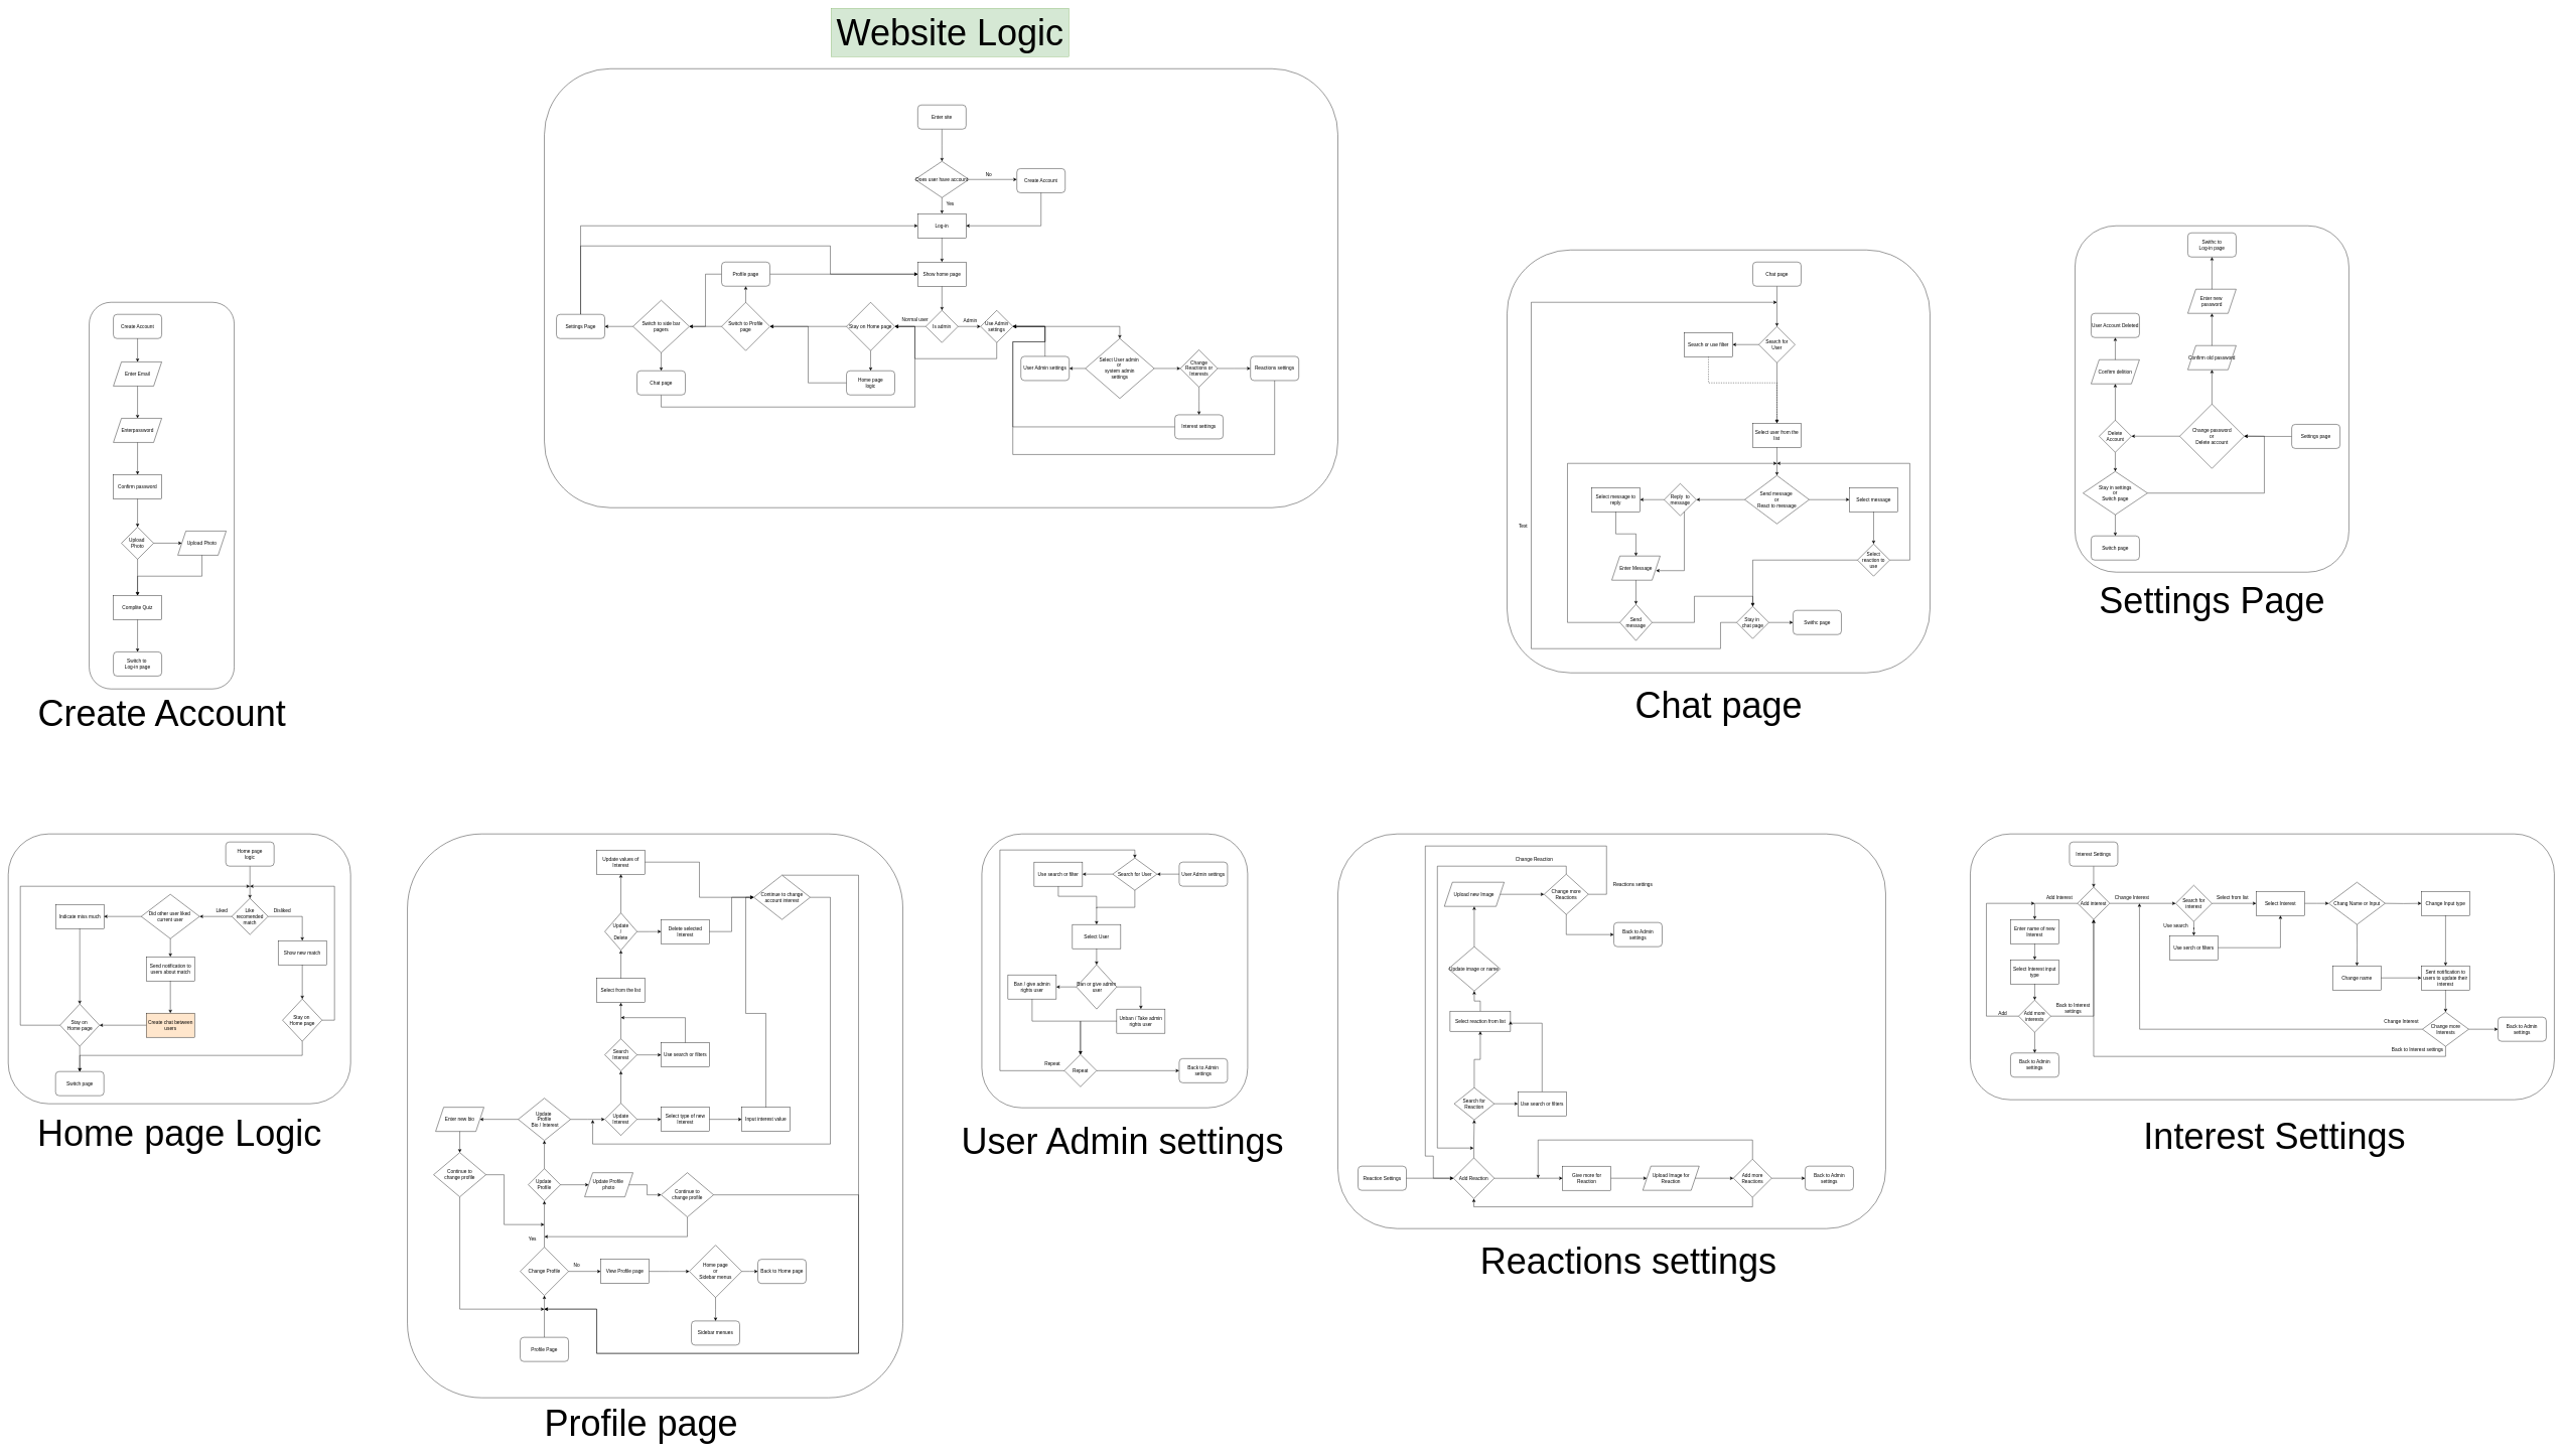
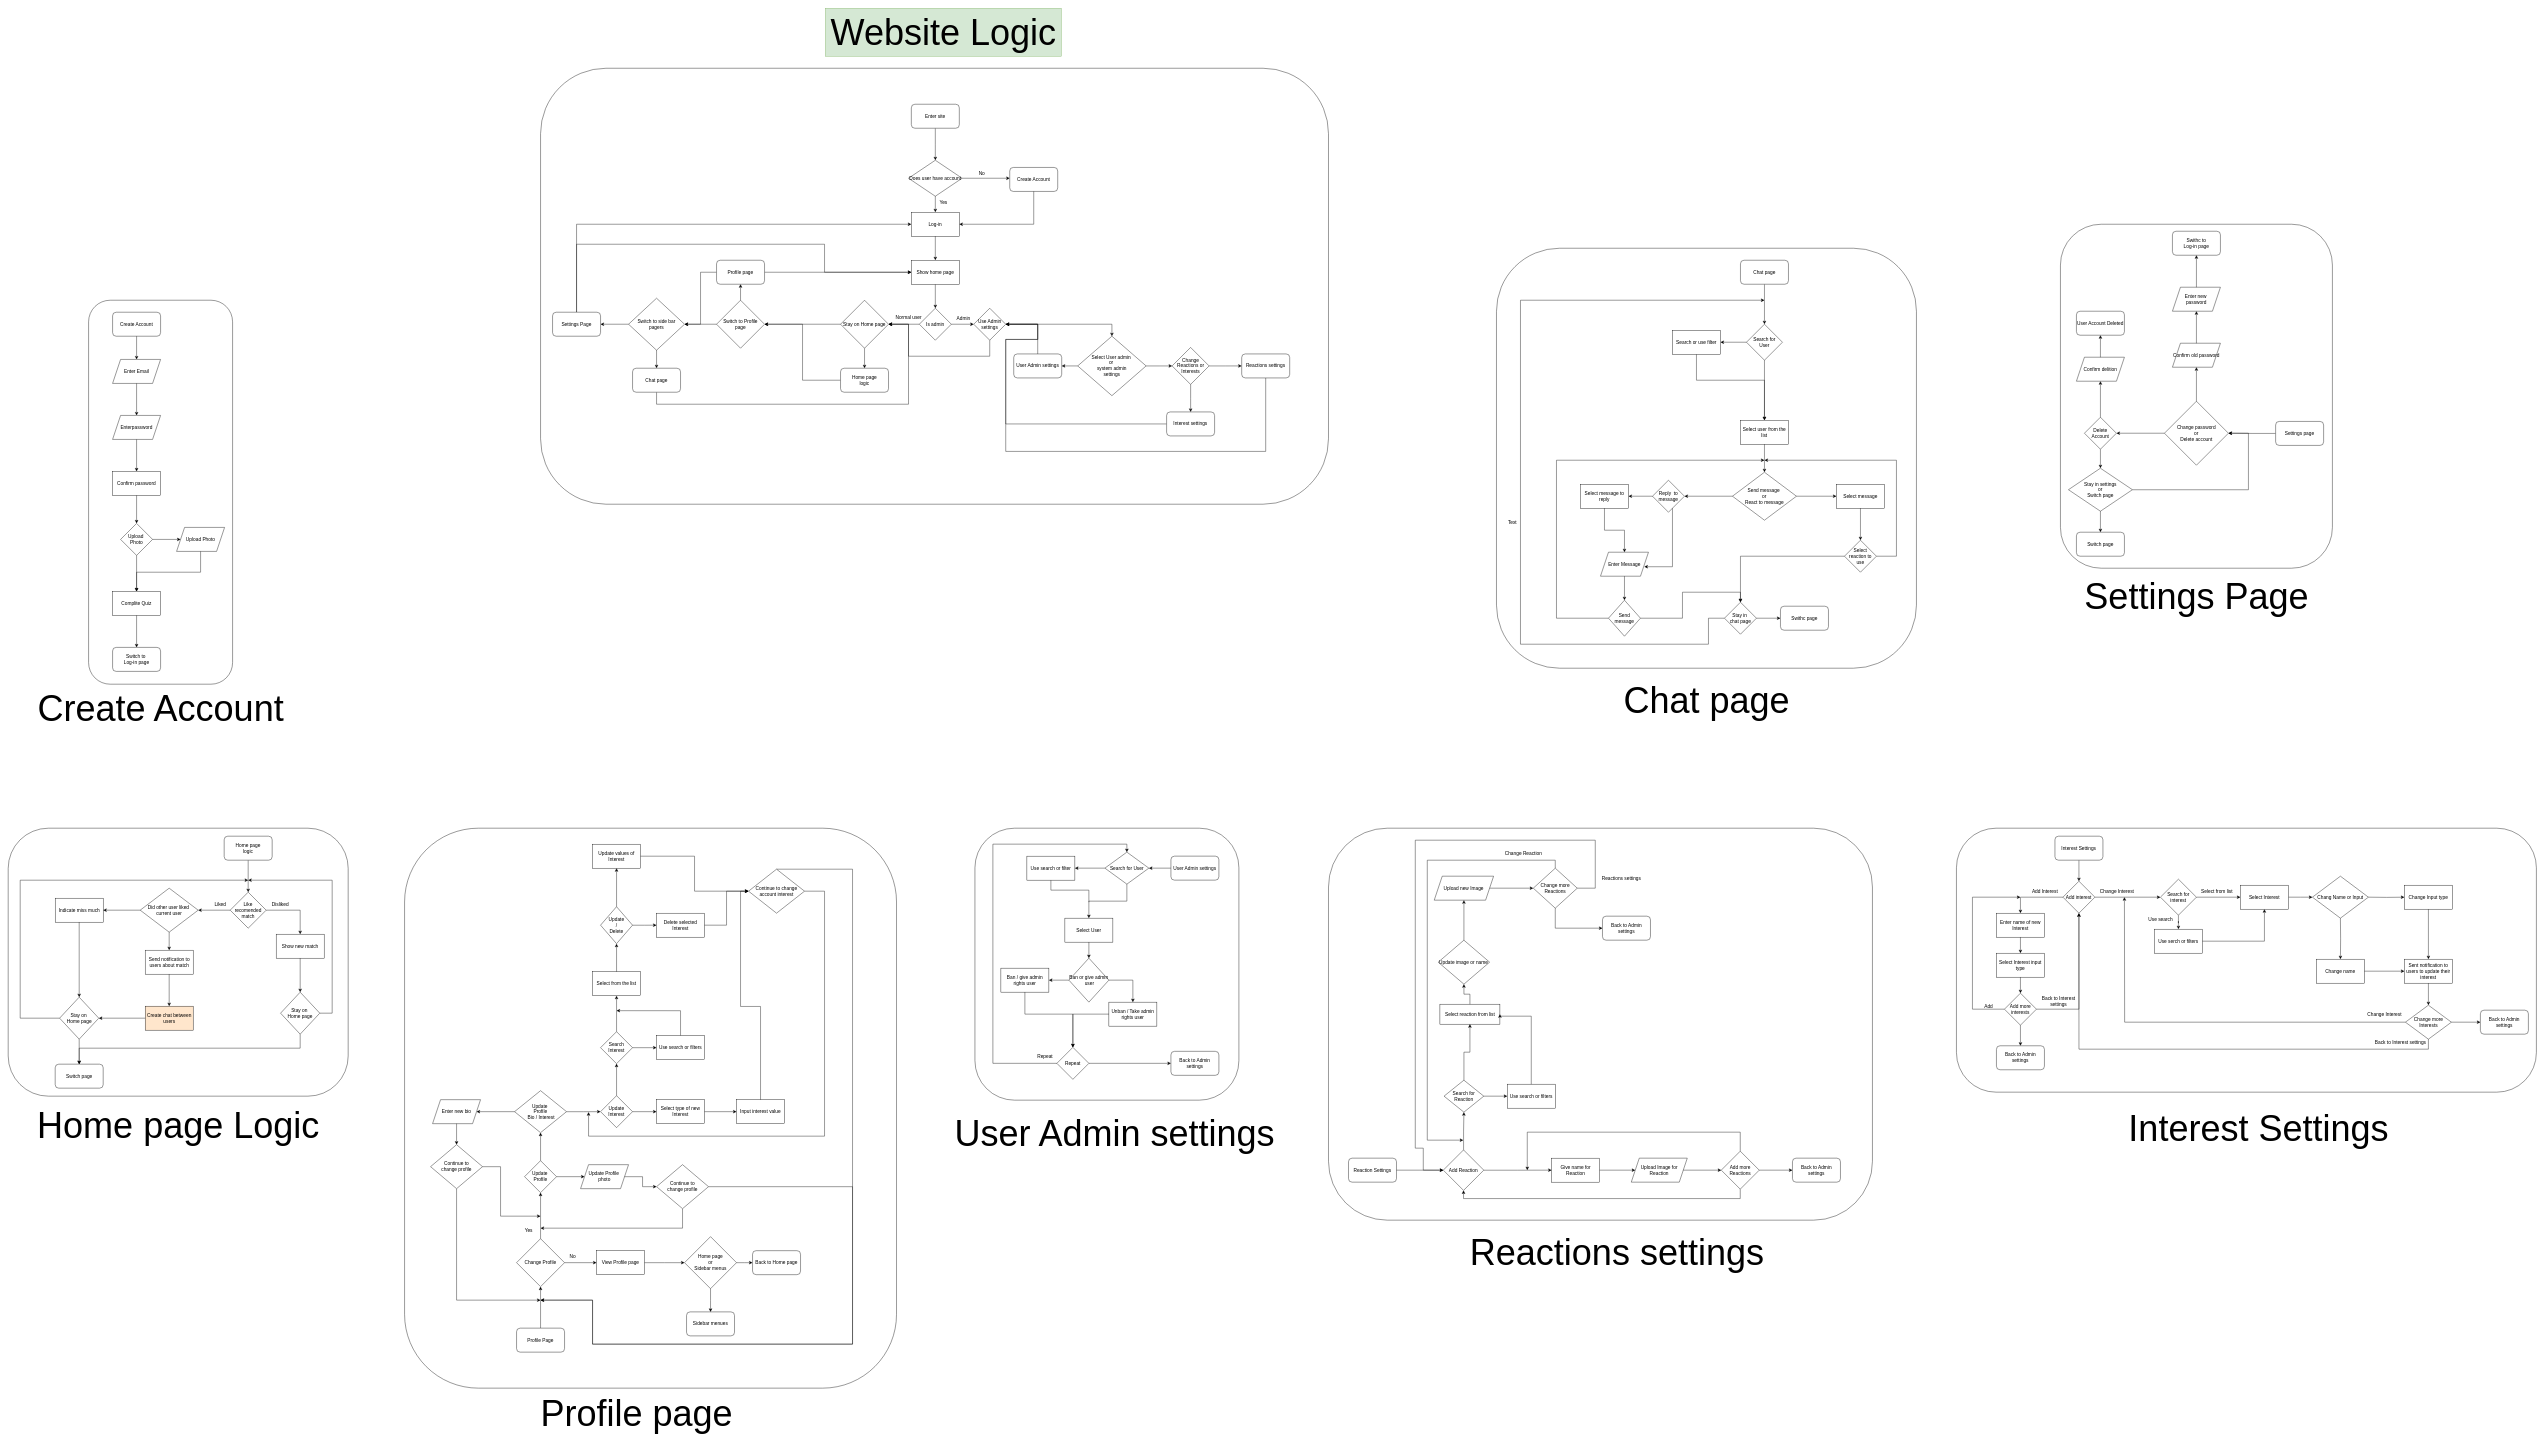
- <mxCell id="202" style="edgeStyle=orthogonalEdgeStyle;rounded=0;orthogonalLoop=1;jettySize=auto;html=1;entryX=0.5;entryY=0;entryDx=0;entryDy=0;dashed=1;" edge="1" parent="197" source="203" target="200"><mxGeometry relative="1" as="geometry"><Array as="points"><mxPoint x="500" y="330" /><mxPoint x="670" y="330" /></Array></mxGeometry></mxCell>
+ <mxCell id="202" style="edgeStyle=orthogonalEdgeStyle;rounded=0;orthogonalLoop=1;jettySize=auto;html=1;entryX=0.5;entryY=0;entryDx=0;entryDy=0;" edge="1" parent="197" source="203" target="200"><mxGeometry relative="1" as="geometry"><Array as="points"><mxPoint x="500" y="330" /><mxPoint x="670" y="330" /></Array></mxGeometry></mxCell>
- <mxCell id="7" value="Give more for Reaction" style="rounded=0;whiteSpace=wrap;html=1;" vertex="1" parent="4"><mxGeometry x="558" y="825" width="120" height="60" as="geometry" /></mxCell>
+ <mxCell id="7" value="Give name for Reaction" style="rounded=0;whiteSpace=wrap;html=1;" vertex="1" parent="4"><mxGeometry x="558" y="825" width="120" height="60" as="geometry" /></mxCell>
